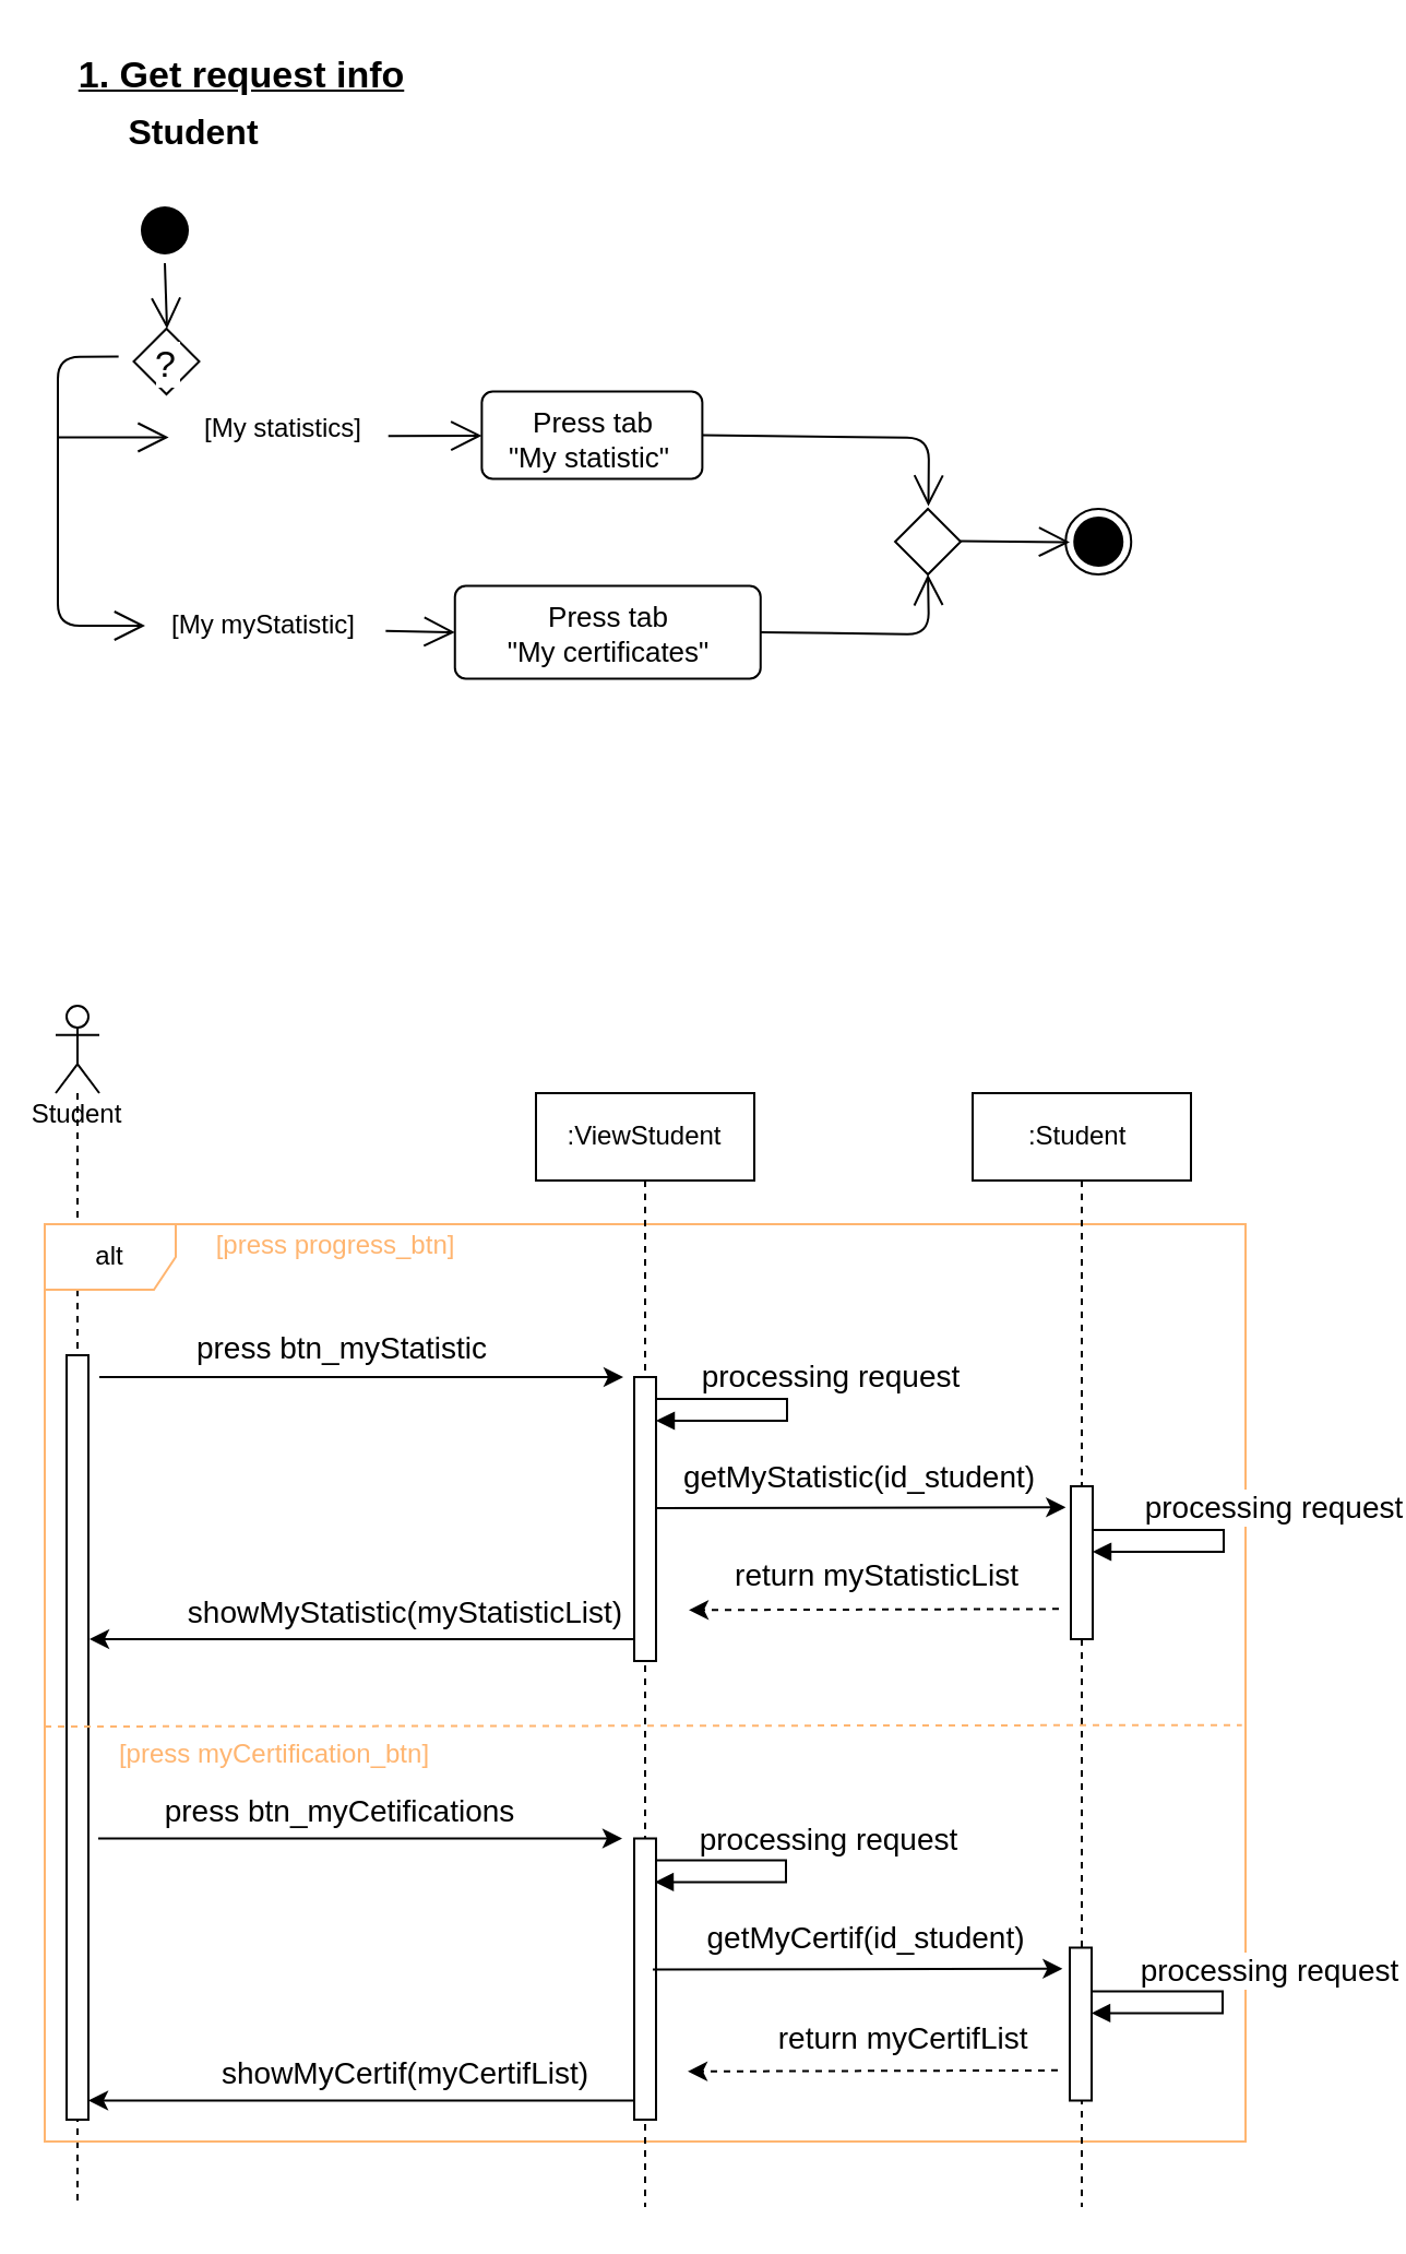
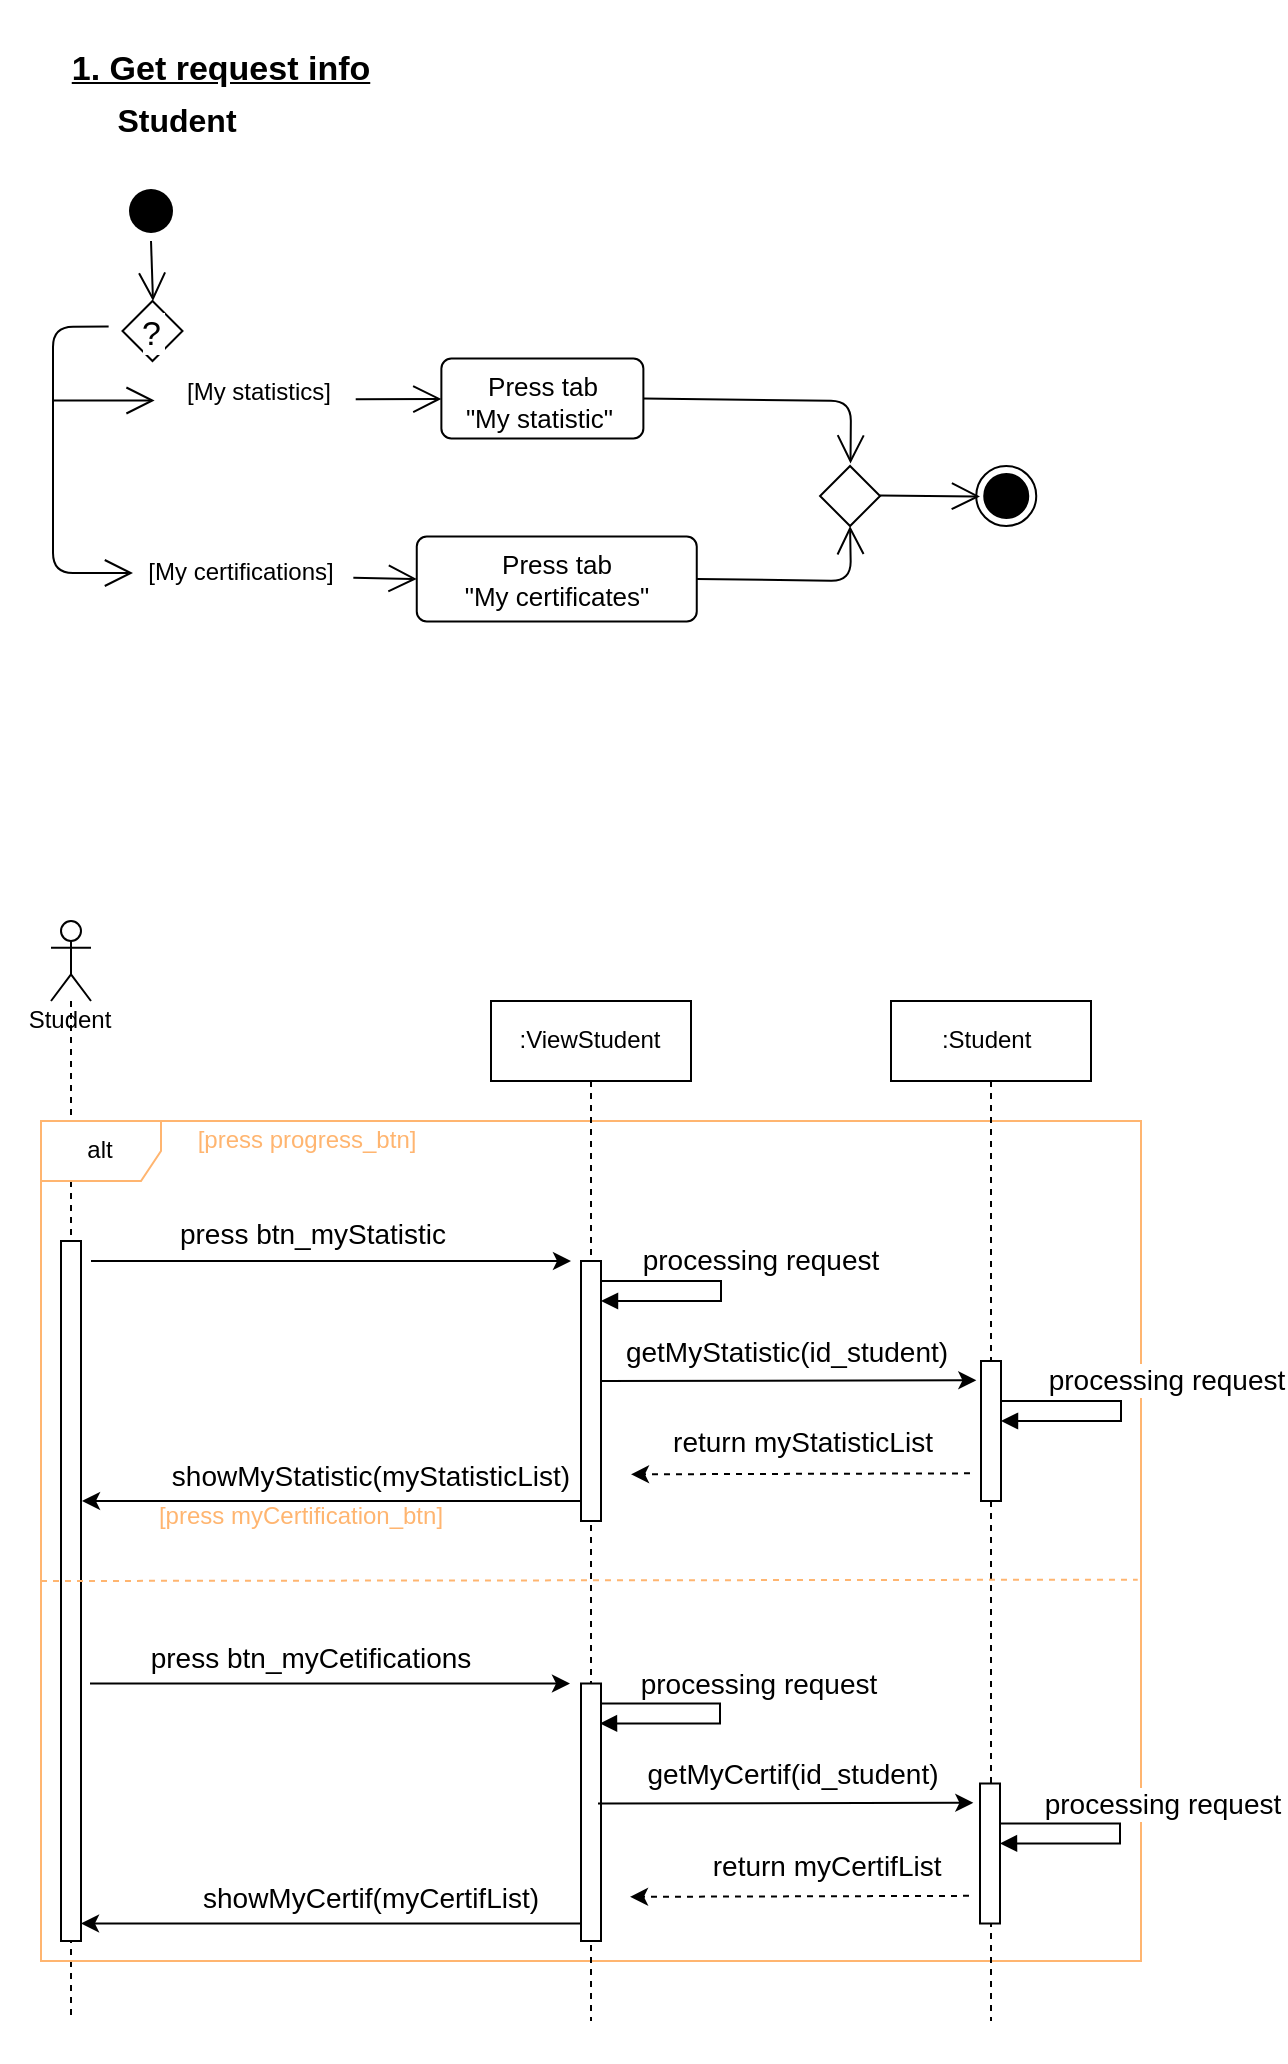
- <mxCell id="18" value="[My myStatistic]" style="text;html=1;align=center;verticalAlign=middle;resizable=0;points=[];autosize=1;" parent="1" vertex="1"><mxGeometry x="64.96" y="276" width="110" height="20" as="geometry" /></mxCell>
+ <mxCell id="18" value="[My certifications]" style="text;html=1;align=center;verticalAlign=middle;resizable=0;points=[];autosize=1;" parent="1" vertex="1"><mxGeometry x="64.96" y="276" width="110" height="20" as="geometry" /></mxCell>
- <mxCell id="29" value="&lt;font color=&quot;#ffb570&quot;&gt;[press myCertification_btn]&lt;/font&gt;" style="text;html=1;align=center;verticalAlign=middle;resizable=0;points=[];autosize=1;" parent="1" vertex="1"><mxGeometry x="45" y="792.5" width="160" height="20" as="geometry" /></mxCell>
+ <mxCell id="29" value="&lt;font color=&quot;#ffb570&quot;&gt;[press myCertification_btn]&lt;/font&gt;" style="text;html=1;align=center;verticalAlign=middle;resizable=0;points=[];autosize=1;" parent="1" vertex="1"><mxGeometry x="70" y="747.5" width="160" height="20" as="geometry" /></mxCell>
